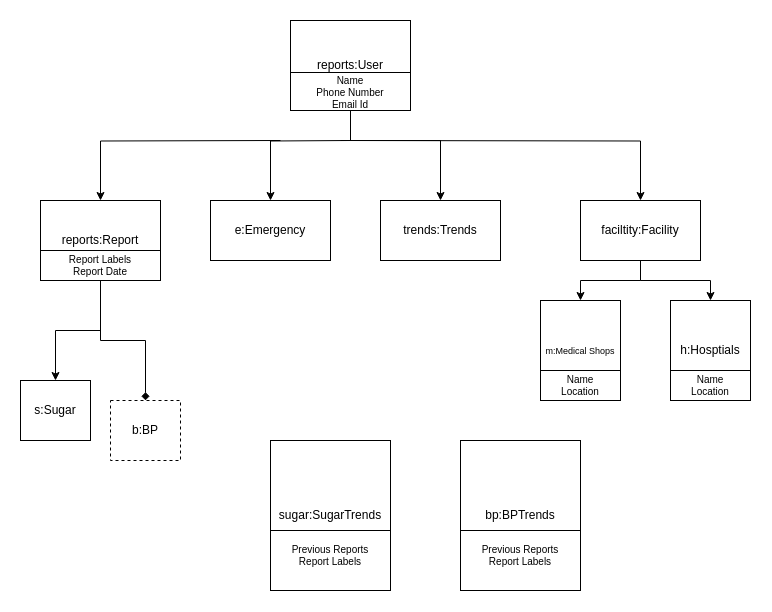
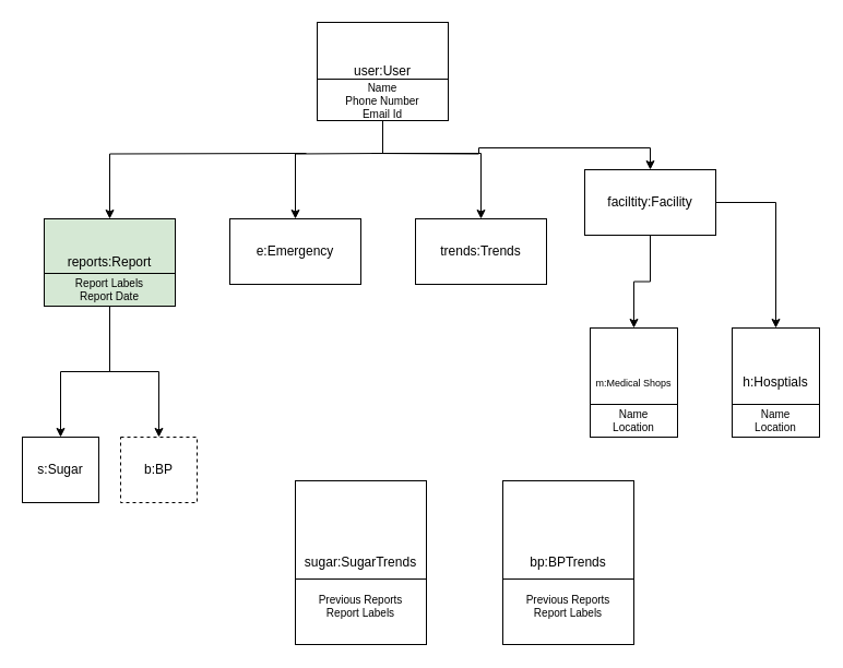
- <mxCell id="6" value="reports:User" style="rounded=0;whiteSpace=wrap;html=1;" vertex="1" parent="1"><mxGeometry x="290" y="20" width="120" height="90" as="geometry" /></mxCell>
+ <mxCell id="6" value="user:User" style="rounded=0;whiteSpace=wrap;html=1;" vertex="1" parent="1"><mxGeometry x="290" y="20" width="120" height="90" as="geometry" /></mxCell>
- <mxCell id="12" value="faciltity:Facility" style="whiteSpace=wrap;html=1;rounded=0;" vertex="1" parent="1"><mxGeometry x="580" y="200" width="120" height="60" as="geometry" /></mxCell>
+ <mxCell id="12" value="faciltity:Facility" style="whiteSpace=wrap;html=1;rounded=0;" vertex="1" parent="1"><mxGeometry x="535" y="155" width="120" height="60" as="geometry" /></mxCell>
- <mxCell id="9" value="reports:Report" style="whiteSpace=wrap;html=1;rounded=0;" vertex="1" parent="1"><mxGeometry x="40" y="200" width="120" height="80" as="geometry" /></mxCell>
+ <mxCell id="9" value="reports:Report" style="whiteSpace=wrap;html=1;rounded=0;fillColor=#d5e8d4;" vertex="1" parent="1"><mxGeometry x="40" y="200" width="120" height="80" as="geometry" /></mxCell>
- <mxCell id="8" value="" style="edgeStyle=orthogonalEdgeStyle;rounded=0;orthogonalLoop=1;jettySize=auto;html=1;endArrow=diamond;" edge="1" parent="1" source="9" target="15"><mxGeometry relative="1" as="geometry" /></mxCell>
+ <mxCell id="8" value="" style="edgeStyle=orthogonalEdgeStyle;rounded=0;orthogonalLoop=1;jettySize=auto;html=1;" edge="1" parent="1" source="9" target="15"><mxGeometry relative="1" as="geometry" /></mxCell>
- <mxCell id="14" value="s:Sugar" style="whiteSpace=wrap;html=1;rounded=0;" vertex="1" parent="1"><mxGeometry x="20" y="380" width="70" height="60" as="geometry" /></mxCell>
+ <mxCell id="14" value="s:Sugar" style="whiteSpace=wrap;html=1;rounded=0;" vertex="1" parent="1"><mxGeometry x="20" y="400" width="70" height="60" as="geometry" /></mxCell>
